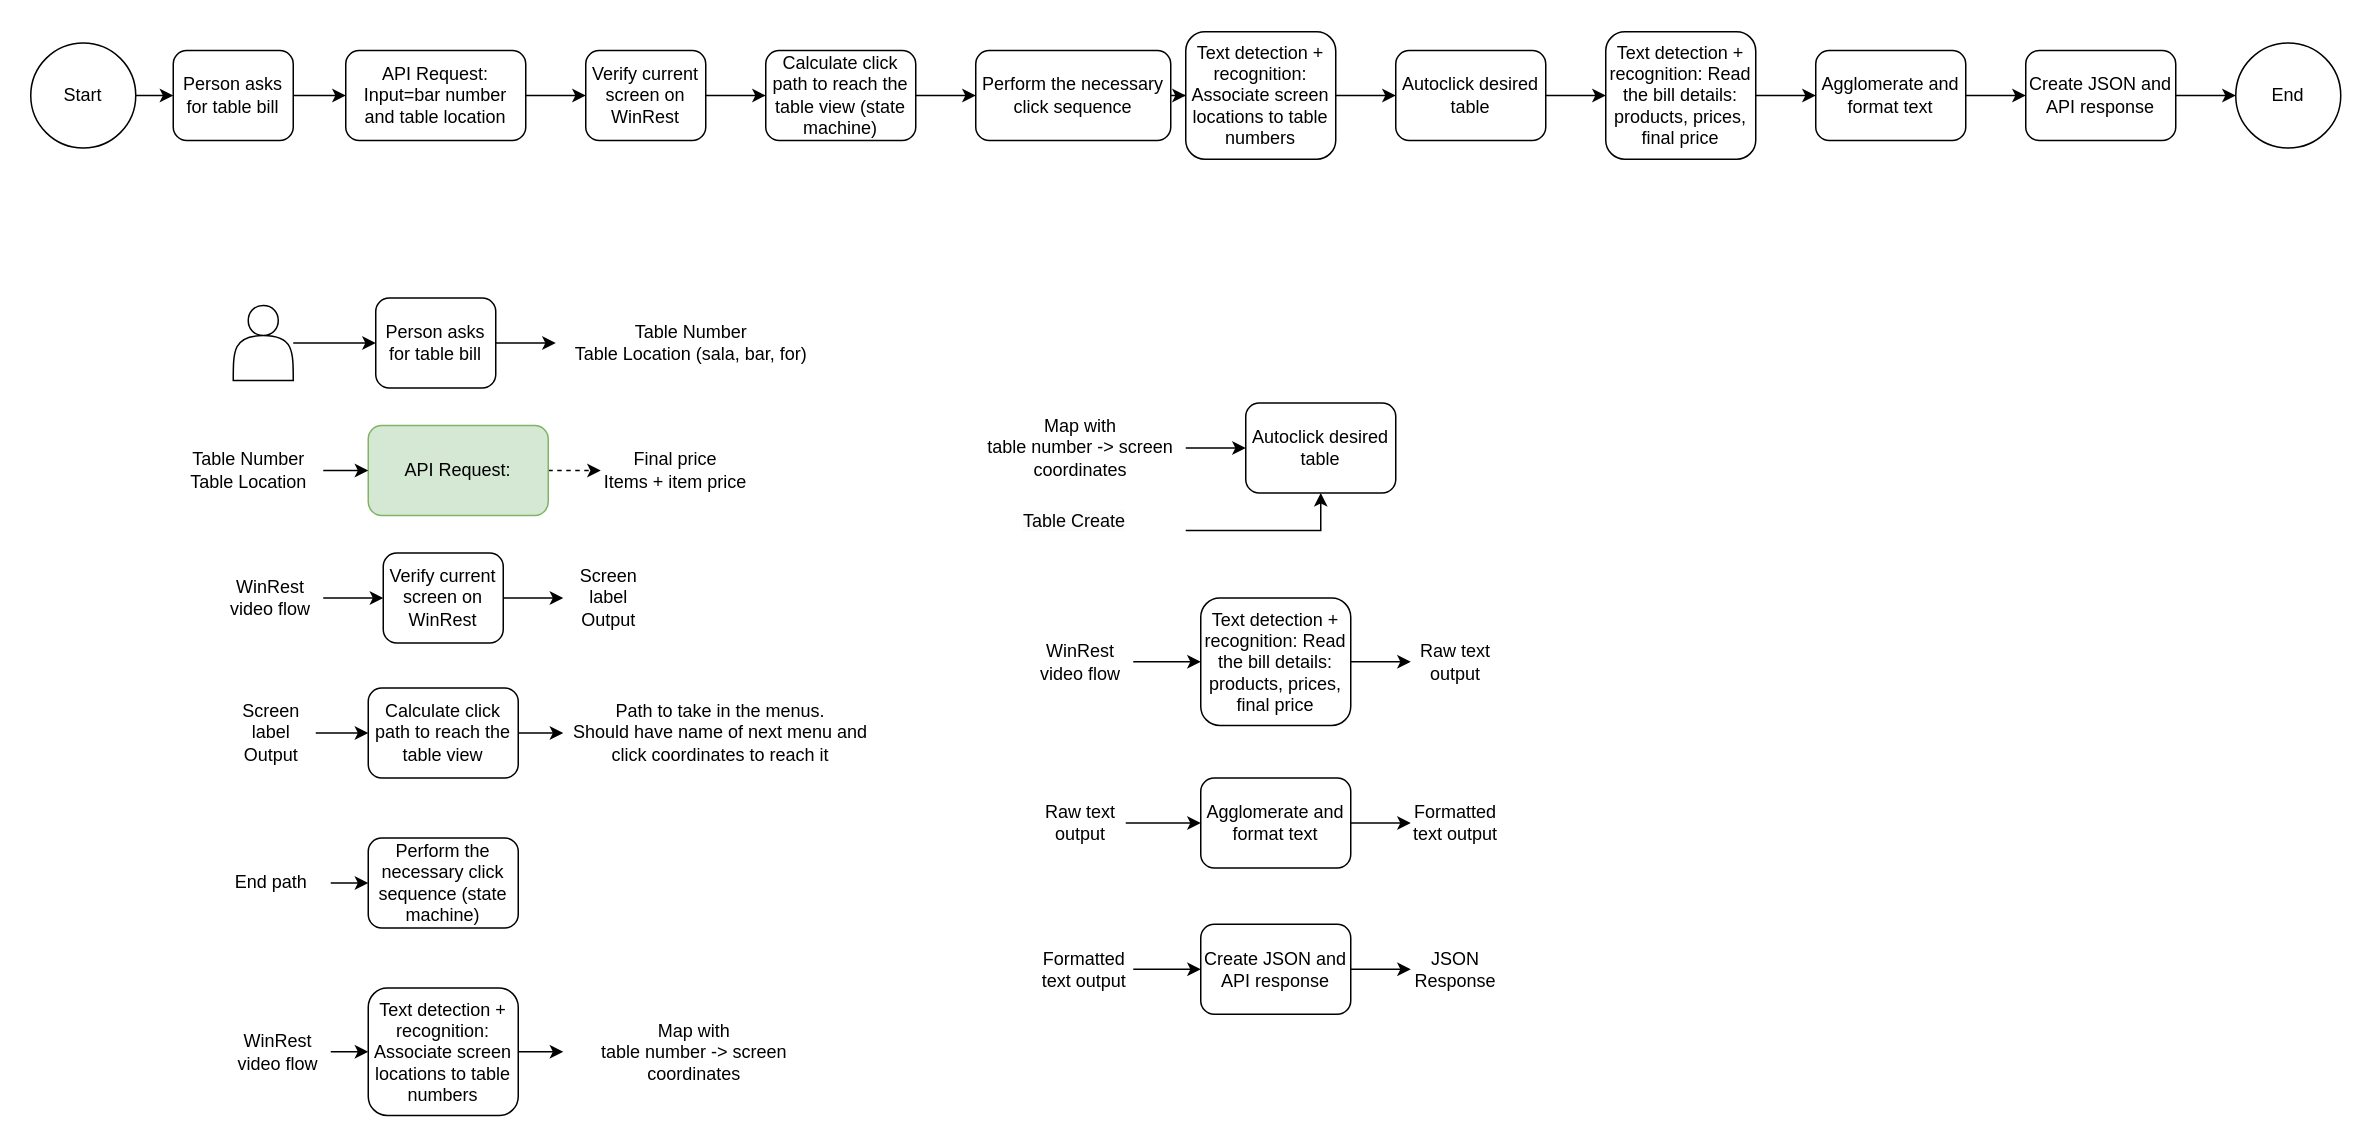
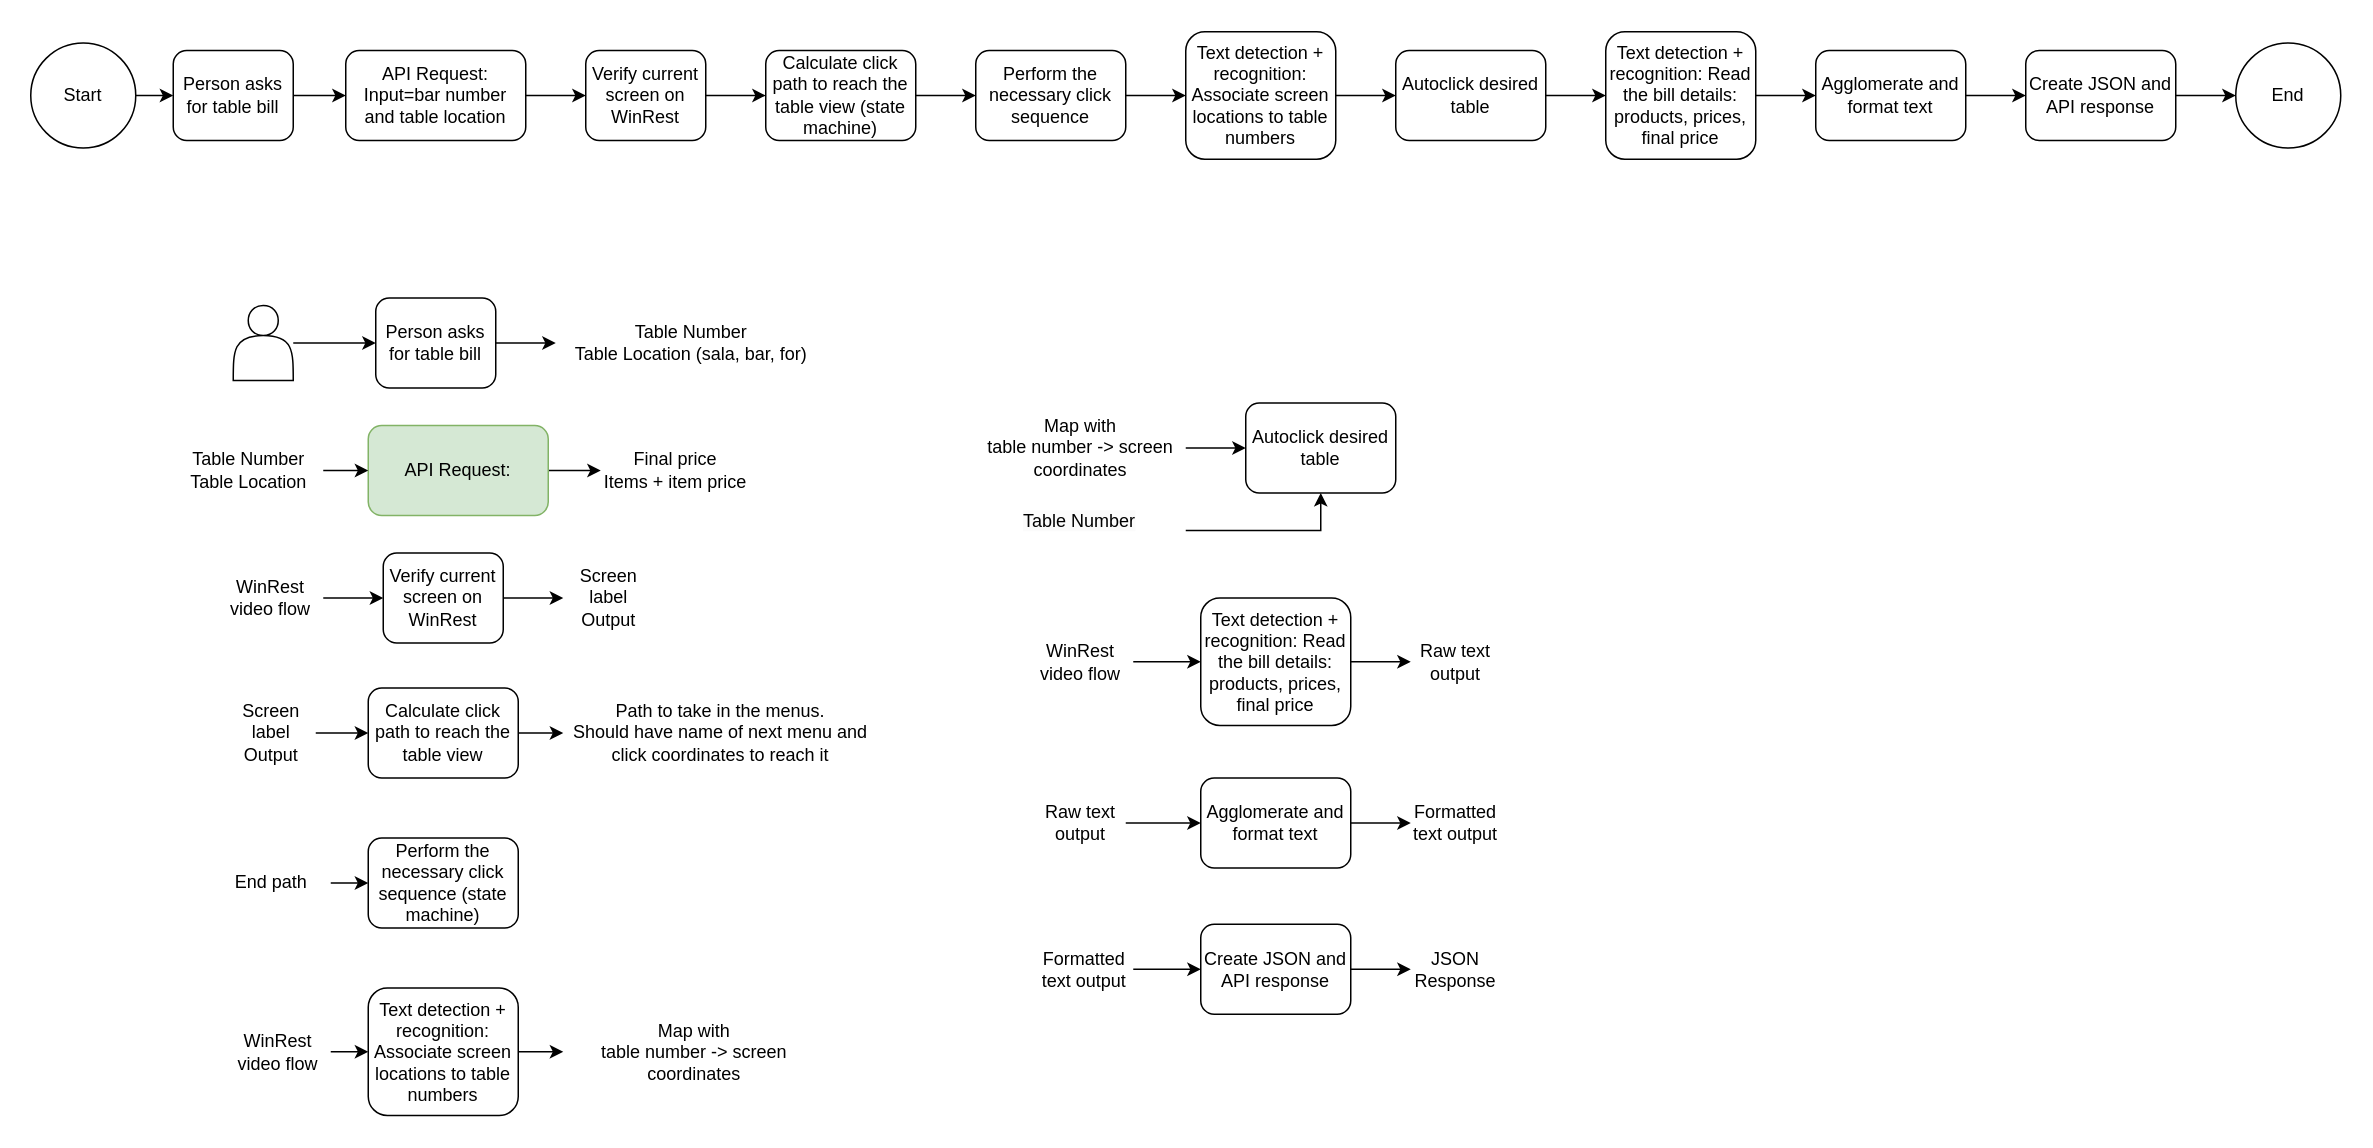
- <mxCell id="13" value="Perform the necessary click sequence" style="rounded=1;whiteSpace=wrap;html=1;" vertex="1" parent="1"><mxGeometry x="650" y="33" width="130" height="60" as="geometry" /></mxCell>
+ <mxCell id="13" value="Perform the necessary click sequence" style="rounded=1;whiteSpace=wrap;html=1;" vertex="1" parent="1"><mxGeometry x="650" y="33" width="100" height="60" as="geometry" /></mxCell>
- <mxCell id="63" style="edgeStyle=orthogonalEdgeStyle;rounded=0;orthogonalLoop=1;jettySize=auto;html=1;exitX=1;exitY=0.5;exitDx=0;exitDy=0;entryX=0;entryY=0.5;entryDx=0;entryDy=0;dashed=1;" edge="1" parent="1" source="64" target="67"><mxGeometry relative="1" as="geometry" /></mxCell>
+ <mxCell id="63" style="edgeStyle=orthogonalEdgeStyle;rounded=0;orthogonalLoop=1;jettySize=auto;html=1;exitX=1;exitY=0.5;exitDx=0;exitDy=0;entryX=0;entryY=0.5;entryDx=0;entryDy=0;" edge="1" parent="1" source="64" target="67"><mxGeometry relative="1" as="geometry" /></mxCell>
- <mxCell id="50" value="&lt;span style=&quot;color: rgb(0, 0, 0); font-family: Helvetica; font-size: 12px; font-style: normal; font-variant-ligatures: normal; font-variant-caps: normal; font-weight: 400; letter-spacing: normal; orphans: 2; text-align: center; text-indent: 0px; text-transform: none; widows: 2; word-spacing: 0px; -webkit-text-stroke-width: 0px; background-color: rgb(251, 251, 251); text-decoration-thickness: initial; text-decoration-style: initial; text-decoration-color: initial; float: none; display: inline !important;&quot;&gt;Table Create&lt;/span&gt;" style="text;whiteSpace=wrap;html=1;" vertex="1" parent="1"><mxGeometry x="680" y="333" width="110" height="40" as="geometry" /></mxCell>
+ <mxCell id="50" value="&lt;span style=&quot;color: rgb(0, 0, 0); font-family: Helvetica; font-size: 12px; font-style: normal; font-variant-ligatures: normal; font-variant-caps: normal; font-weight: 400; letter-spacing: normal; orphans: 2; text-align: center; text-indent: 0px; text-transform: none; widows: 2; word-spacing: 0px; -webkit-text-stroke-width: 0px; background-color: rgb(251, 251, 251); text-decoration-thickness: initial; text-decoration-style: initial; text-decoration-color: initial; float: none; display: inline !important;&quot;&gt;Table Number&lt;/span&gt;" style="text;whiteSpace=wrap;html=1;" vertex="1" parent="1"><mxGeometry x="680" y="333" width="110" height="40" as="geometry" /></mxCell>
